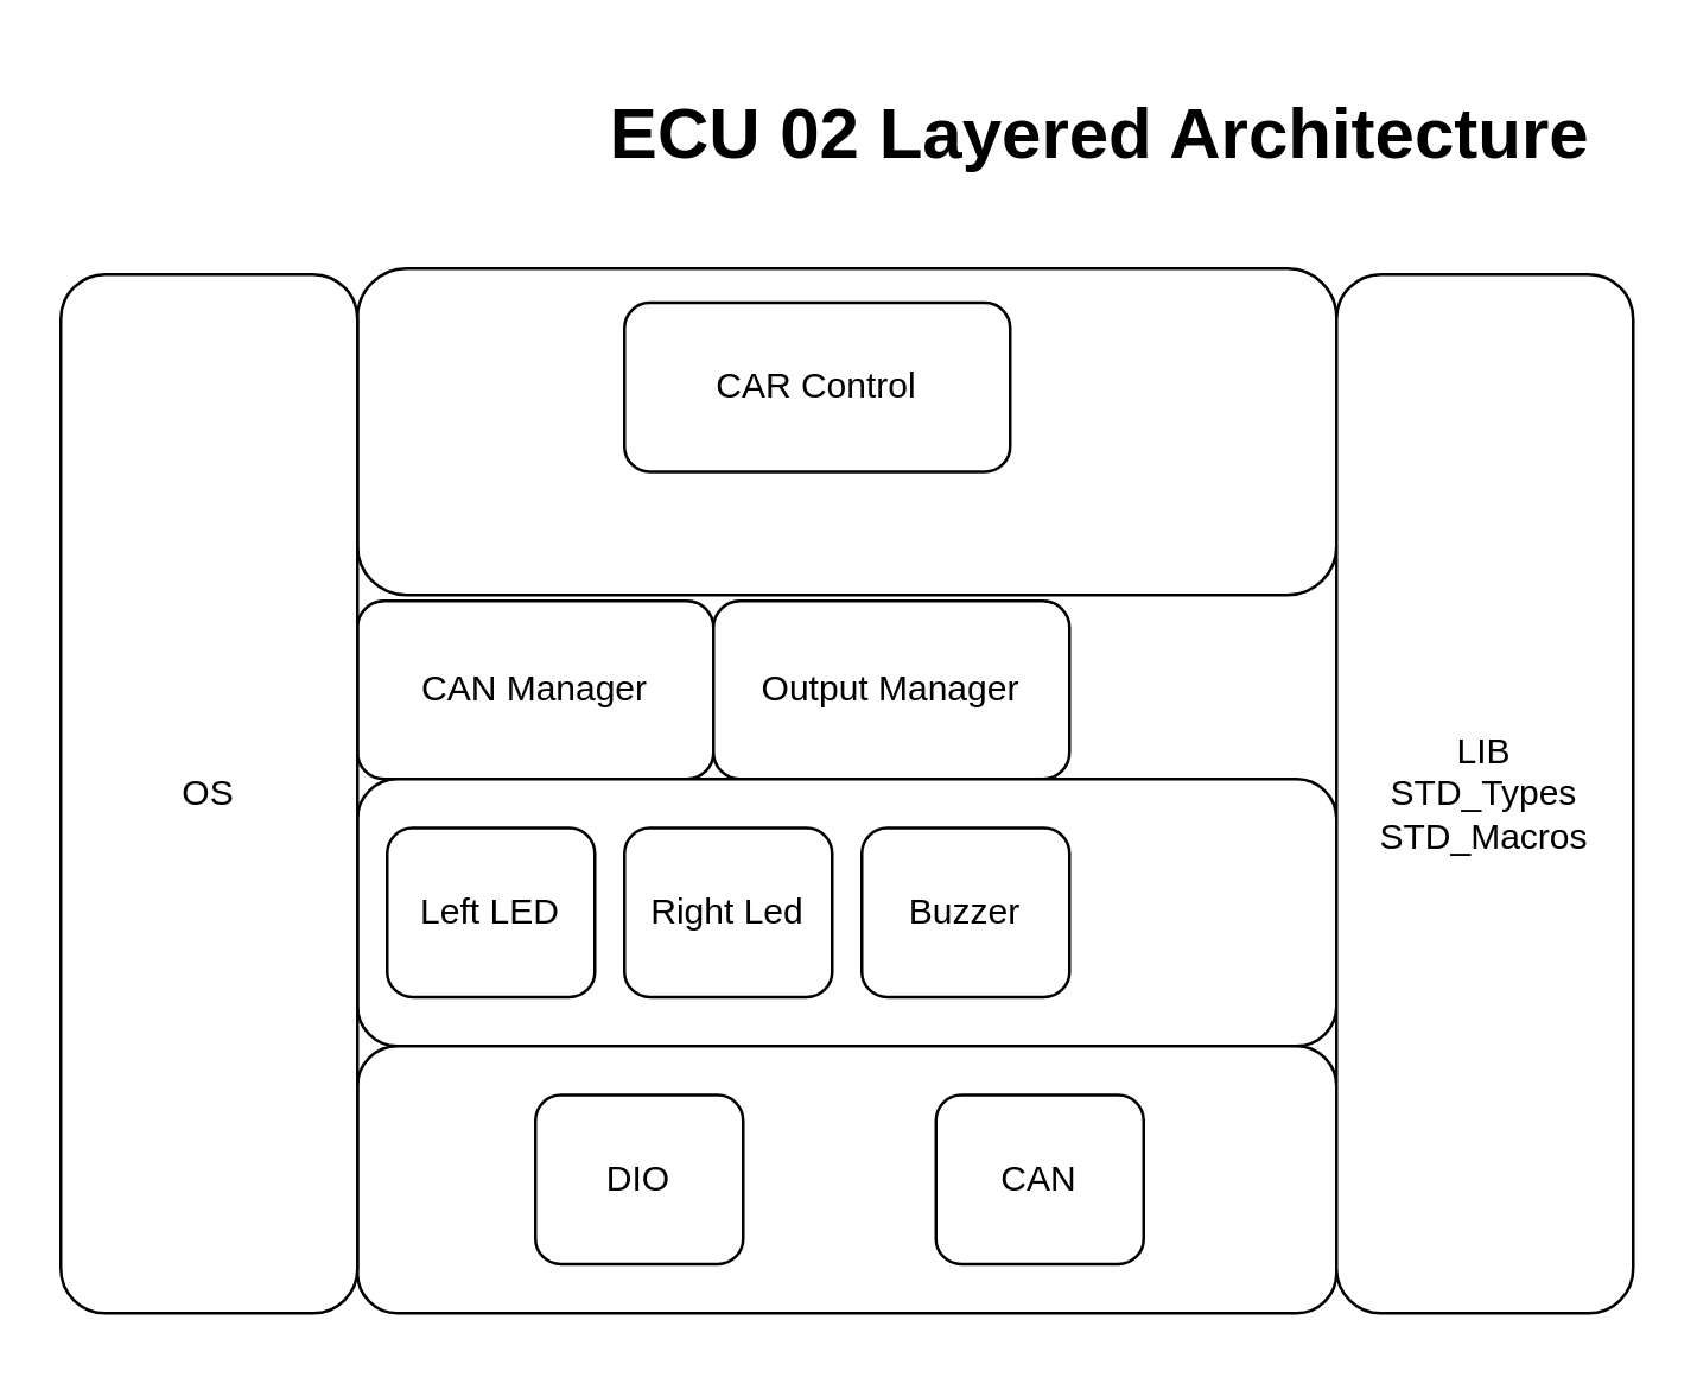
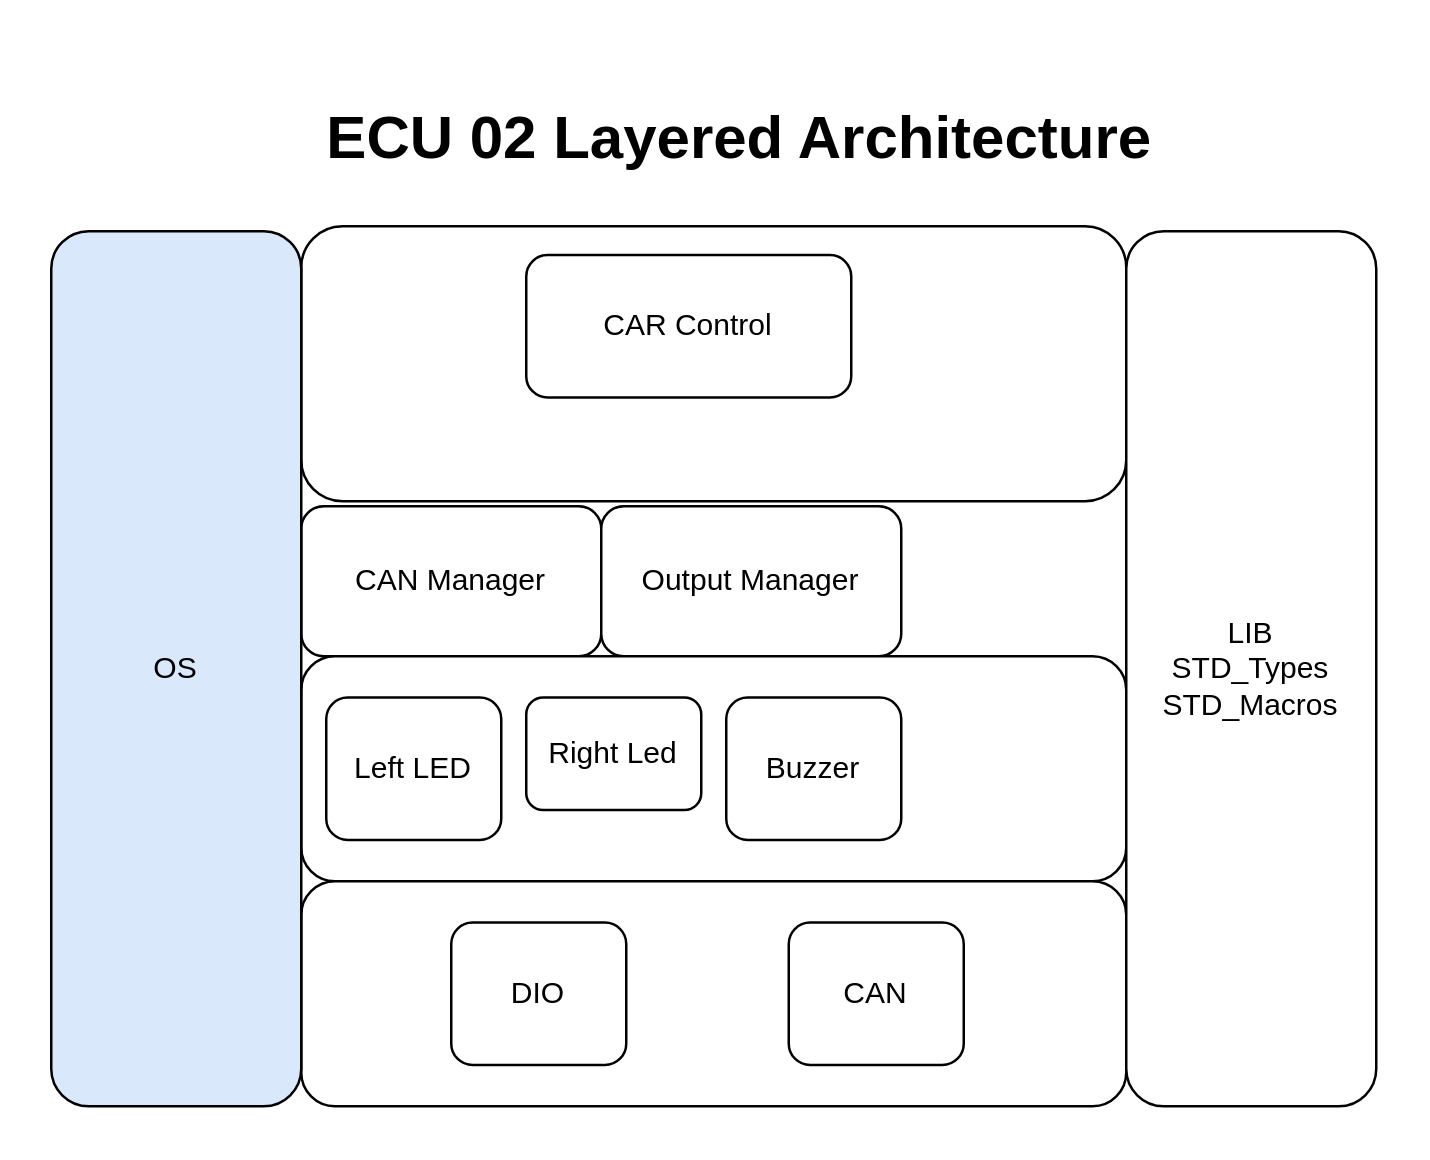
- <mxCell id="15" value="&lt;h1&gt;ECU 02 Layered Architecture&lt;/h1&gt;" style="text;html=1;align=center;verticalAlign=middle;resizable=0;points=[];autosize=1;strokeColor=none;fillColor=none;" vertex="1" parent="1"><mxGeometry x="195" y="10" width="350" height="70" as="geometry" /></mxCell>
+ <mxCell id="15" value="&lt;h1&gt;ECU 02 Layered Architecture&lt;/h1&gt;" style="text;html=1;align=center;verticalAlign=middle;resizable=0;points=[];autosize=1;strokeColor=none;fillColor=none;" vertex="1" parent="1"><mxGeometry x="120" y="20" width="350" height="70" as="geometry" /></mxCell>
- <mxCell id="7" value="OS" style="rounded=1;whiteSpace=wrap;html=1;" vertex="1" parent="1"><mxGeometry x="20" y="92" width="100" height="350" as="geometry" /></mxCell>
+ <mxCell id="7" value="OS" style="rounded=1;whiteSpace=wrap;html=1;fillColor=#dae8fc;" vertex="1" parent="1"><mxGeometry x="20" y="92" width="100" height="350" as="geometry" /></mxCell>
- <mxCell id="11" value="Right Led" style="rounded=1;whiteSpace=wrap;html=1;" vertex="1" parent="1"><mxGeometry x="210" y="278.5" width="70" height="57" as="geometry" /></mxCell>
+ <mxCell id="11" value="Right Led" style="rounded=1;whiteSpace=wrap;html=1;" vertex="1" parent="1"><mxGeometry x="210" y="278.5" width="70" height="45" as="geometry" /></mxCell>
